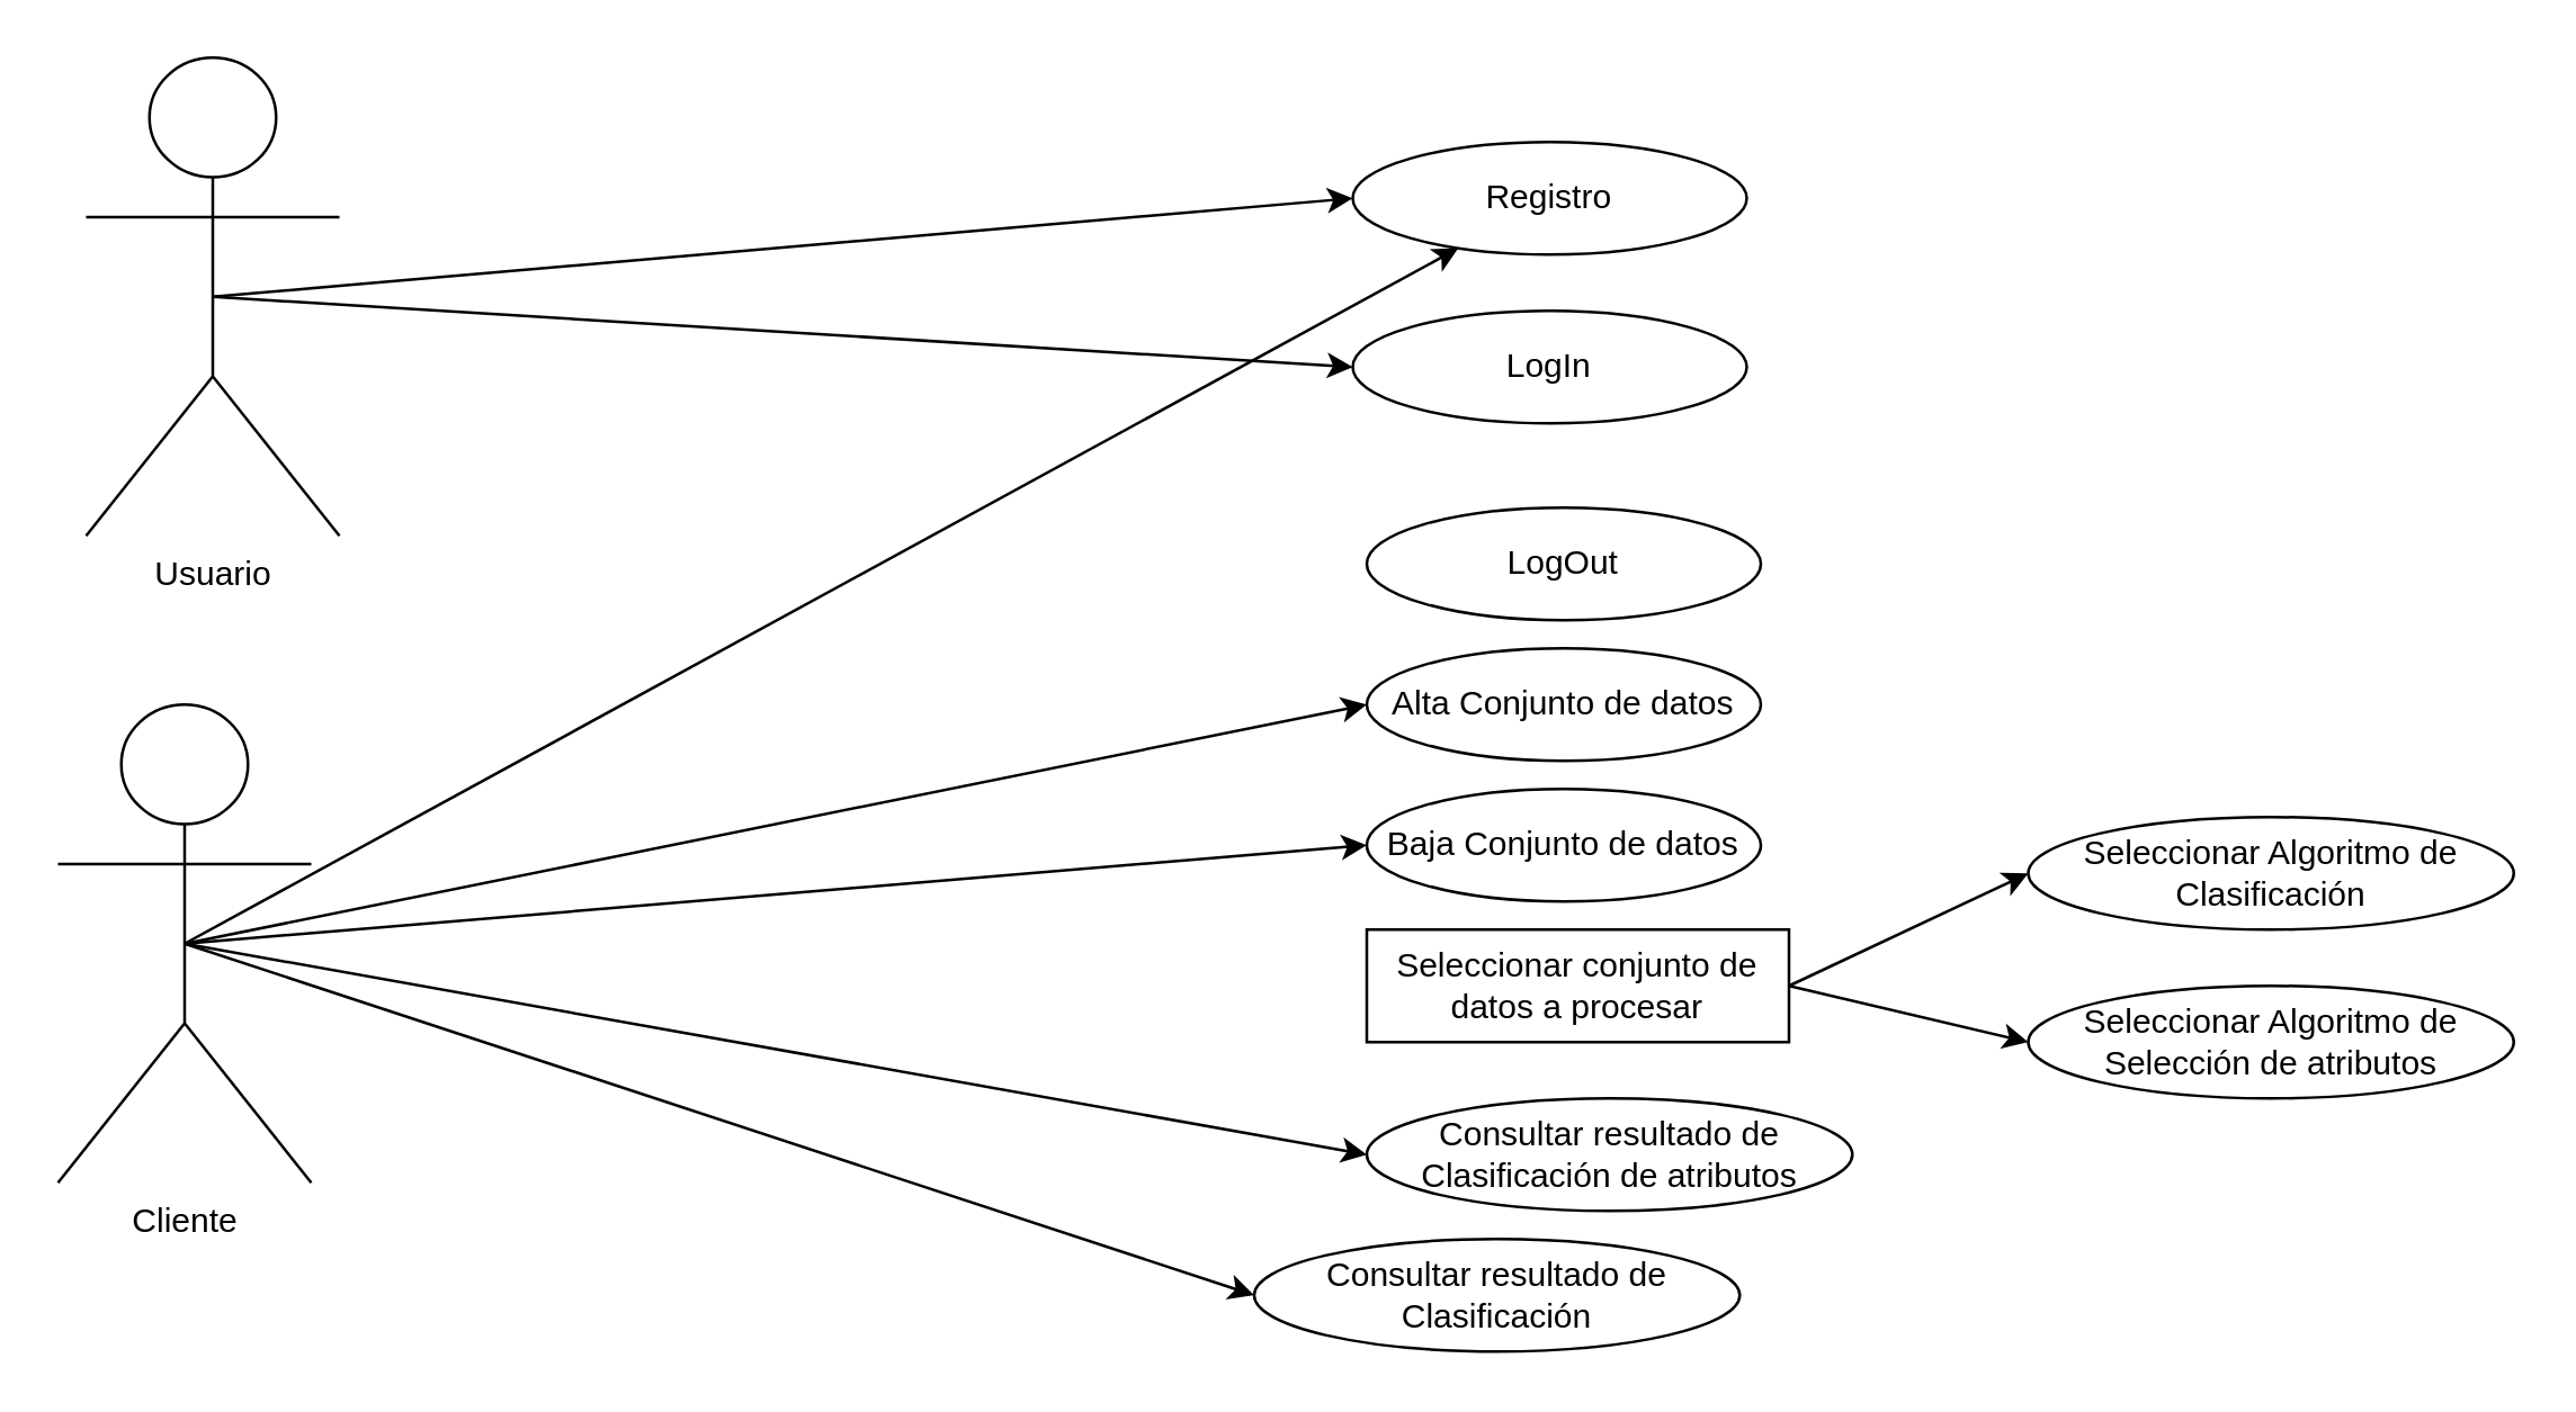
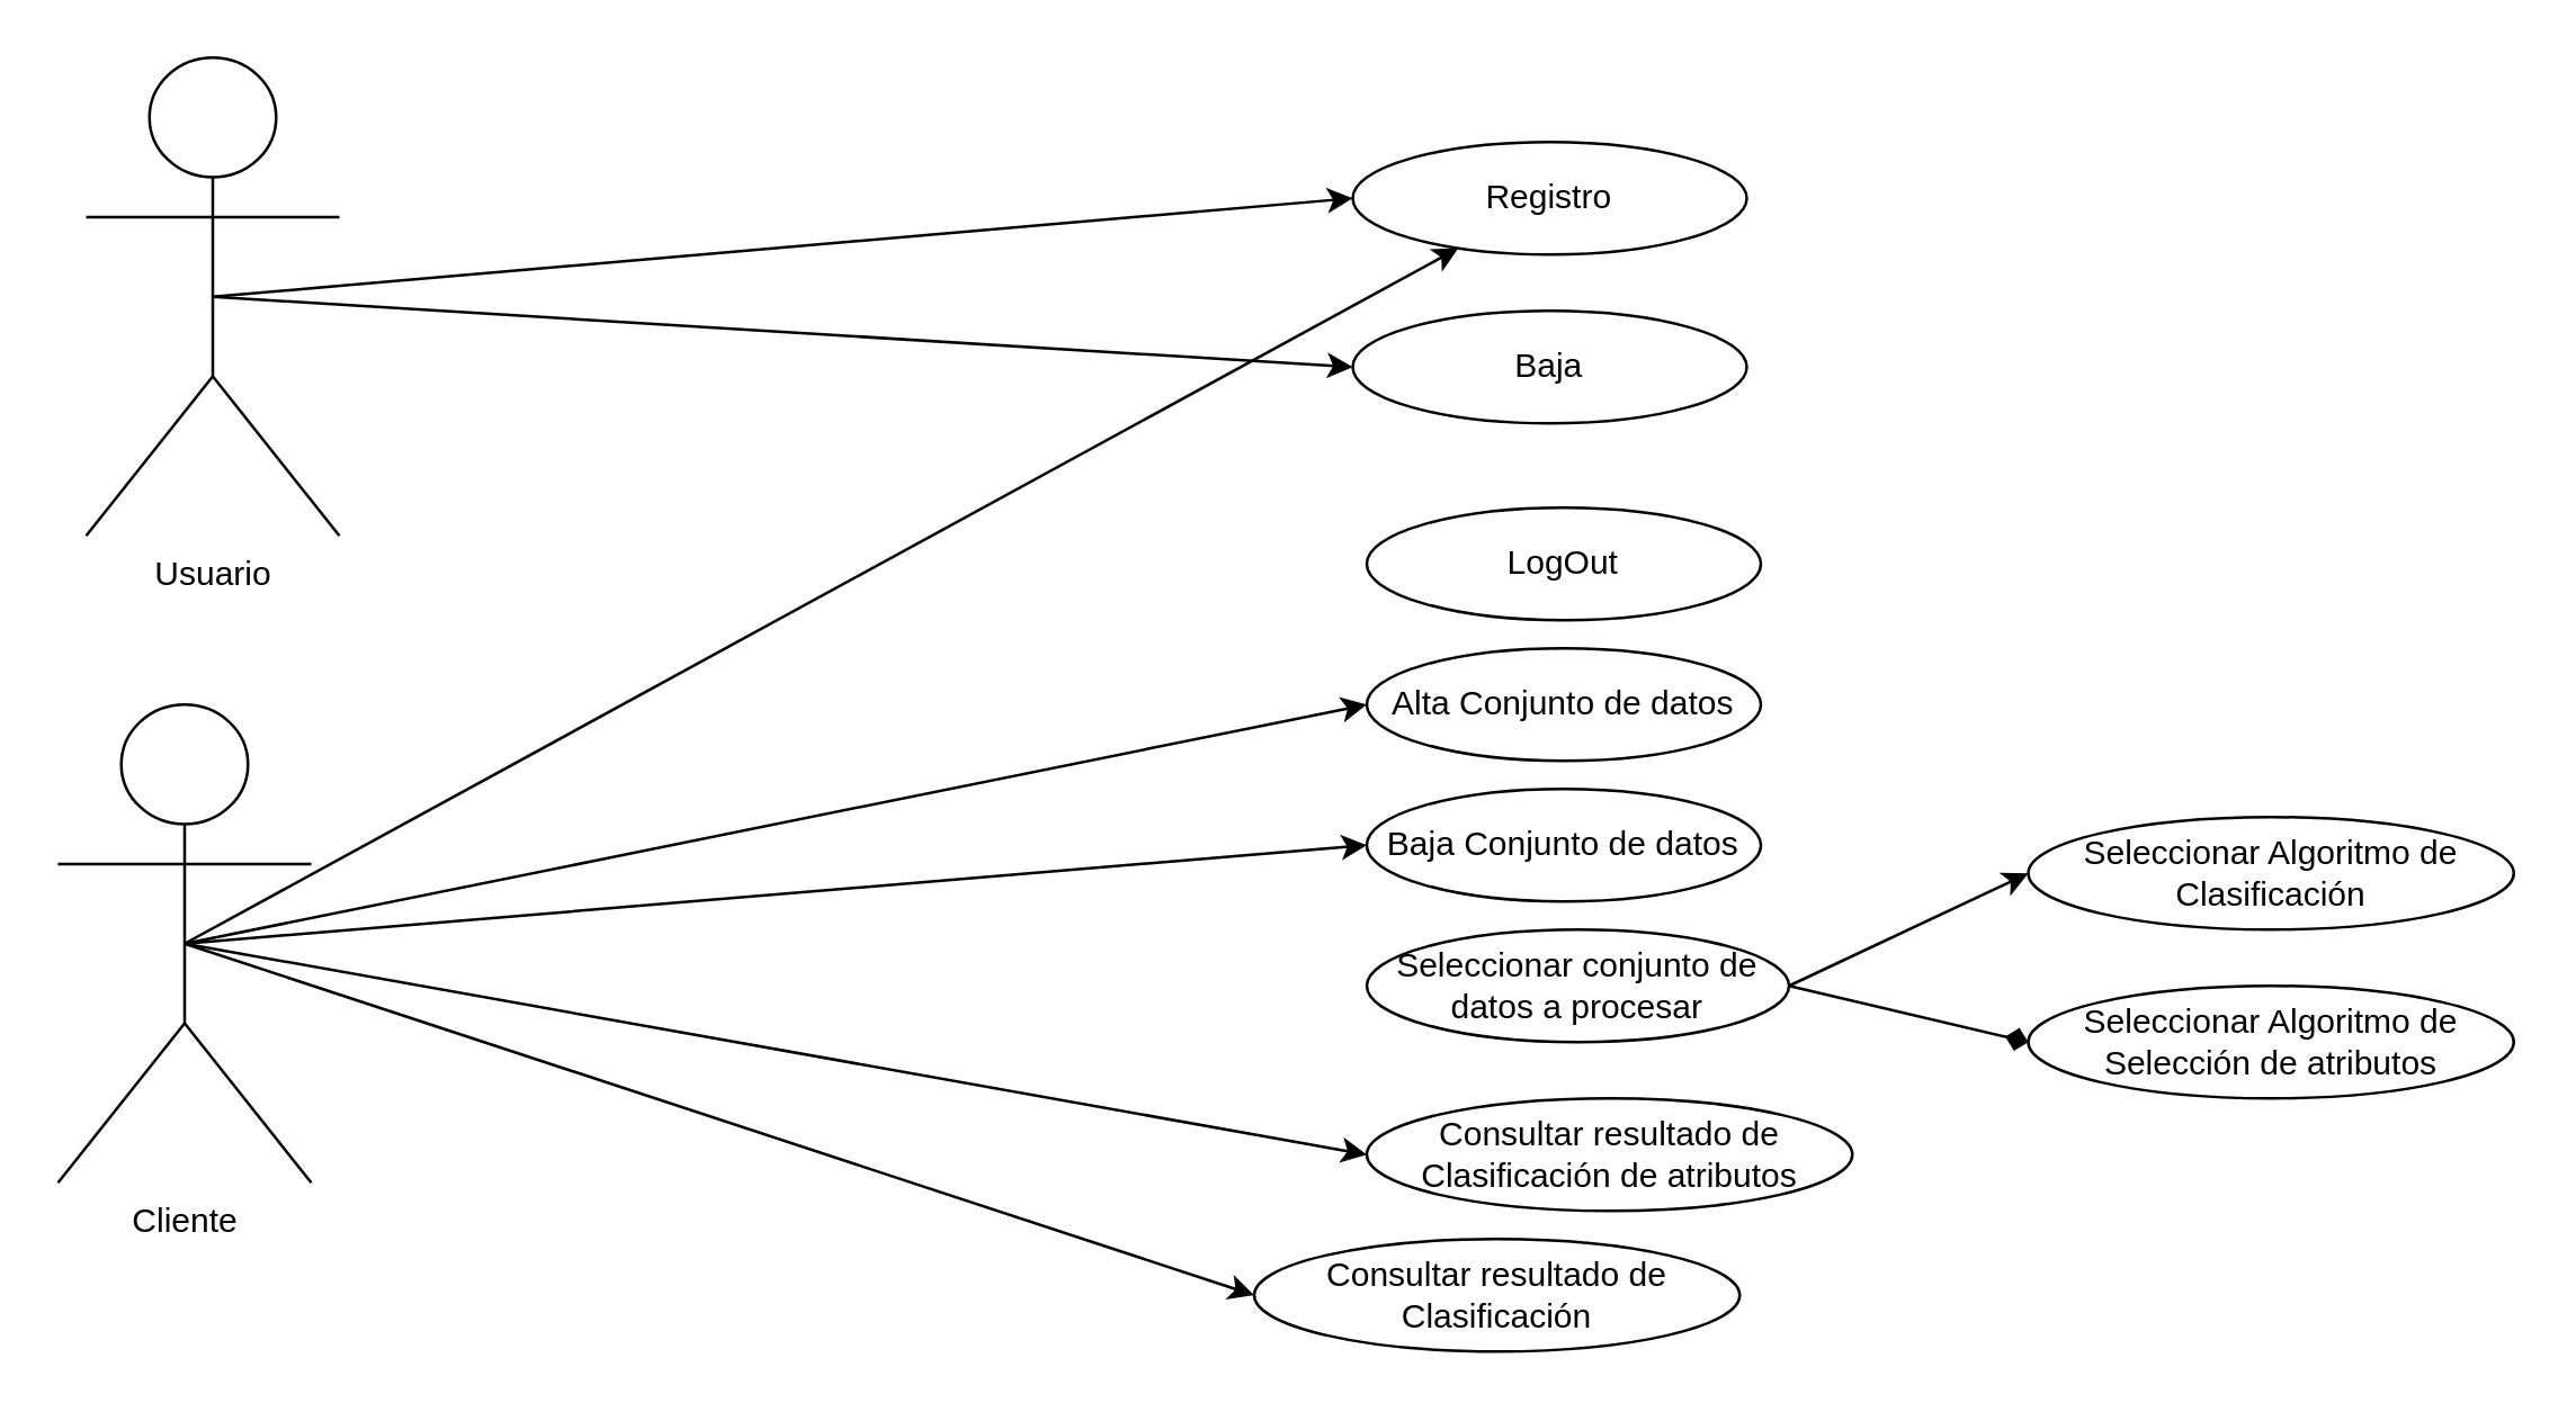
- <mxCell id="8" value="LogIn" style="ellipse;whiteSpace=wrap;html=1;" vertex="1" parent="1"><mxGeometry x="480" y="110" width="140" height="40" as="geometry" /></mxCell>
+ <mxCell id="8" value="Baja" style="ellipse;whiteSpace=wrap;html=1;" vertex="1" parent="1"><mxGeometry x="480" y="110" width="140" height="40" as="geometry" /></mxCell>
- <mxCell id="18" value="Seleccionar conjunto de datos a procesar" style="whiteSpace=wrap;html=1;rounded=0;" vertex="1" parent="1"><mxGeometry x="485" y="330" width="150" height="40" as="geometry" /></mxCell>
+ <mxCell id="18" value="Seleccionar conjunto de datos a procesar" style="ellipse;whiteSpace=wrap;html=1;" vertex="1" parent="1"><mxGeometry x="485" y="330" width="150" height="40" as="geometry" /></mxCell>
- <mxCell id="17" style="edgeStyle=none;rounded=1;orthogonalLoop=1;jettySize=auto;html=1;exitX=1;exitY=0.5;exitDx=0;exitDy=0;entryX=0;entryY=0.5;entryDx=0;entryDy=0;strokeColor=#000000;" edge="1" parent="1" source="18" target="21"><mxGeometry relative="1" as="geometry" /></mxCell>
+ <mxCell id="17" style="edgeStyle=none;rounded=1;orthogonalLoop=1;jettySize=auto;html=1;exitX=1;exitY=0.5;exitDx=0;exitDy=0;entryX=0;entryY=0.5;entryDx=0;entryDy=0;strokeColor=#000000;endArrow=diamond;" edge="1" parent="1" source="18" target="21"><mxGeometry relative="1" as="geometry" /></mxCell>
